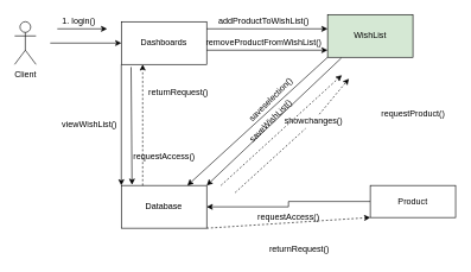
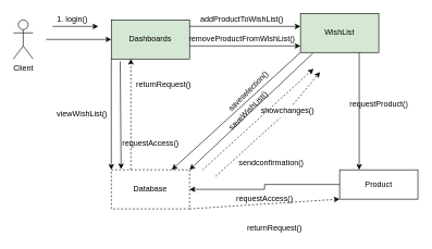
- <mxCell id="2" value="Dashboards" style="rounded=0;whiteSpace=wrap;html=1;" vertex="1" parent="1"><mxGeometry x="170" y="30" width="120" height="60" as="geometry" /></mxCell>
+ <mxCell id="2" value="Dashboards" style="rounded=0;whiteSpace=wrap;html=1;fillColor=#d5e8d4;" vertex="1" parent="1"><mxGeometry x="170" y="30" width="120" height="60" as="geometry" /></mxCell>
+ <mxCell id="15" value="sendconfirmation()" style="text;html=1;align=center;verticalAlign=middle;resizable=0;points=[];autosize=1;strokeColor=none;" vertex="1" parent="1"><mxGeometry x="360" y="240" width="110" height="20" as="geometry" /></mxCell>
+ <mxCell id="32" value="" style="endArrow=classic;html=1;exitX=0.75;exitY=1;exitDx=0;exitDy=0;entryX=0.25;entryY=0;entryDx=0;entryDy=0;" edge="1" parent="1" source="3" target="30"><mxGeometry width="50" height="50" relative="1" as="geometry"><mxPoint x="580" y="130" as="sourcePoint" /><mxPoint x="750" y="130" as="targetPoint" /></mxGeometry></mxCell>
- <mxCell id="4" value="Database" style="rounded=0;whiteSpace=wrap;html=1;" vertex="1" parent="1"><mxGeometry x="170" y="260" width="120" height="60" as="geometry" /></mxCell>
+ <mxCell id="4" value="Database" style="rounded=0;whiteSpace=wrap;html=1;dashed=1;" vertex="1" parent="1"><mxGeometry x="170" y="260" width="120" height="60" as="geometry" /></mxCell>
